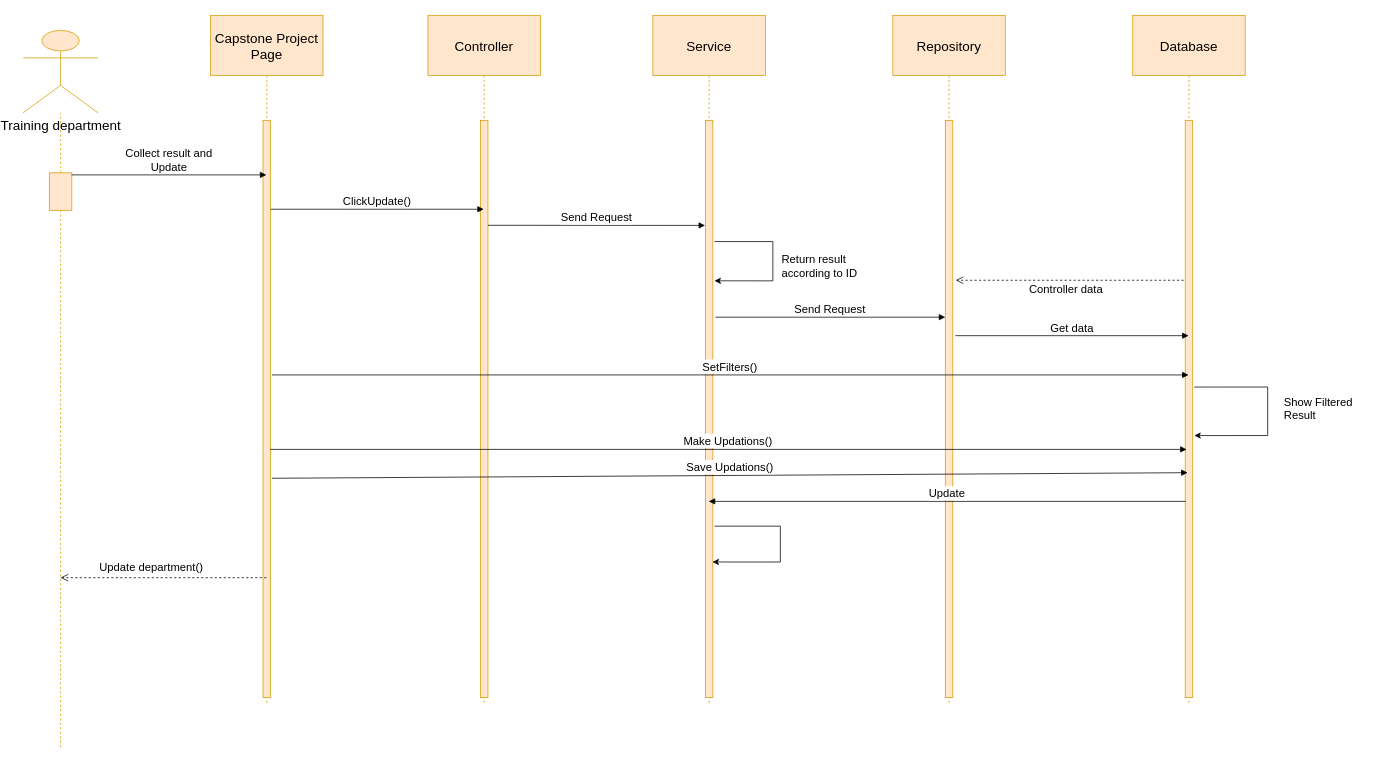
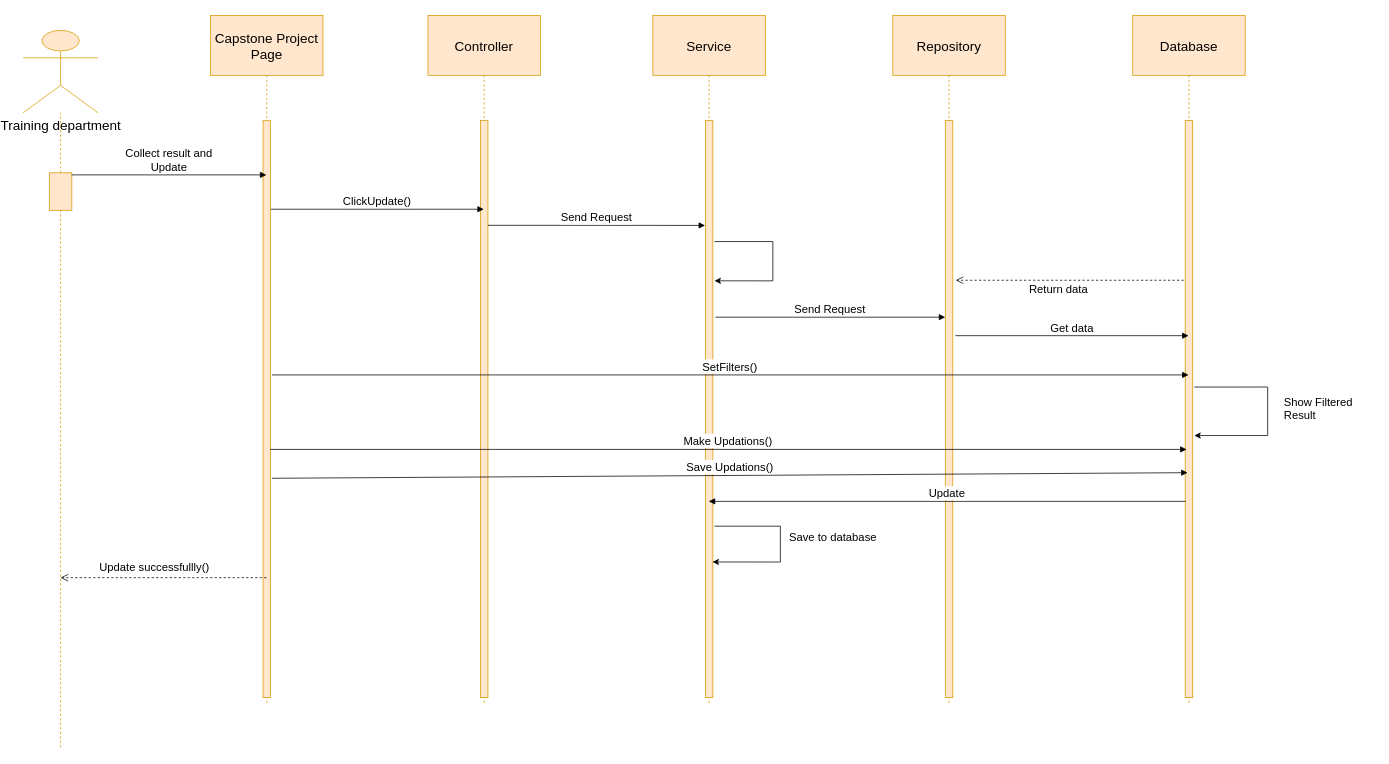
- <mxCell id="27" value="&lt;span style=&quot;color: rgb(0 , 0 , 0) ; font-family: &amp;#34;helvetica&amp;#34; ; font-size: 15px ; font-style: normal ; font-weight: 400 ; letter-spacing: normal ; text-align: center ; text-indent: 0px ; text-transform: none ; word-spacing: 0px ; background-color: rgb(255 , 255 , 255) ; display: inline ; float: none&quot;&gt;Return result&lt;br&gt;according to ID&lt;br&gt;&lt;/span&gt;" style="text;whiteSpace=wrap;html=1;" vertex="1" parent="1"><mxGeometry x="1030" y="330" width="120" height="30" as="geometry" /></mxCell>
- <mxCell id="26" value="&lt;span style=&quot;color: rgb(0 , 0 , 0) ; font-family: &amp;#34;helvetica&amp;#34; ; font-size: 15px ; font-style: normal ; font-weight: 400 ; letter-spacing: normal ; text-align: center ; text-indent: 0px ; text-transform: none ; word-spacing: 0px ; background-color: rgb(255 , 255 , 255) ; display: inline ; float: none&quot;&gt;Controller data&lt;/span&gt;" style="text;whiteSpace=wrap;html=1;" parent="1" vertex="1"><mxGeometry x="1360" y="370" width="240" height="30" as="geometry" /></mxCell>
+ <mxCell id="26" value="&lt;span style=&quot;color: rgb(0 , 0 , 0) ; font-family: &amp;#34;helvetica&amp;#34; ; font-size: 15px ; font-style: normal ; font-weight: 400 ; letter-spacing: normal ; text-align: center ; text-indent: 0px ; text-transform: none ; word-spacing: 0px ; background-color: rgb(255 , 255 , 255) ; display: inline ; float: none&quot;&gt;Return data&lt;/span&gt;" style="text;whiteSpace=wrap;html=1;" parent="1" vertex="1"><mxGeometry x="1360" y="370" width="240" height="30" as="geometry" /></mxCell>
+ <mxCell id="34" value="&lt;div style=&quot;text-align: center&quot;&gt;&lt;font face=&quot;helvetica&quot;&gt;&lt;span style=&quot;font-size: 15px ; background-color: rgb(255 , 255 , 255)&quot;&gt;Save to database&lt;/span&gt;&lt;/font&gt;&lt;/div&gt;" style="text;whiteSpace=wrap;html=1;" vertex="1" parent="1"><mxGeometry x="1040" y="700" width="130" height="40" as="geometry" /></mxCell>
- <mxCell id="19" value="&lt;span style=&quot;color: rgb(0 , 0 , 0) ; font-family: &amp;#34;helvetica&amp;#34; ; font-size: 15px ; font-style: normal ; font-weight: 400 ; letter-spacing: normal ; text-align: center ; text-indent: 0px ; text-transform: none ; word-spacing: 0px ; background-color: rgb(255 , 255 , 255) ; display: inline ; float: none&quot;&gt;Update department()&lt;/span&gt;" style="text;whiteSpace=wrap;html=1;" parent="1" vertex="1"><mxGeometry x="120" y="740" width="240" height="30" as="geometry" /></mxCell>
+ <mxCell id="19" value="&lt;span style=&quot;color: rgb(0 , 0 , 0) ; font-family: &amp;#34;helvetica&amp;#34; ; font-size: 15px ; font-style: normal ; font-weight: 400 ; letter-spacing: normal ; text-align: center ; text-indent: 0px ; text-transform: none ; word-spacing: 0px ; background-color: rgb(255 , 255 , 255) ; display: inline ; float: none&quot;&gt;Update successfullly()&lt;/span&gt;" style="text;whiteSpace=wrap;html=1;" parent="1" vertex="1"><mxGeometry x="120" y="740" width="240" height="30" as="geometry" /></mxCell>
